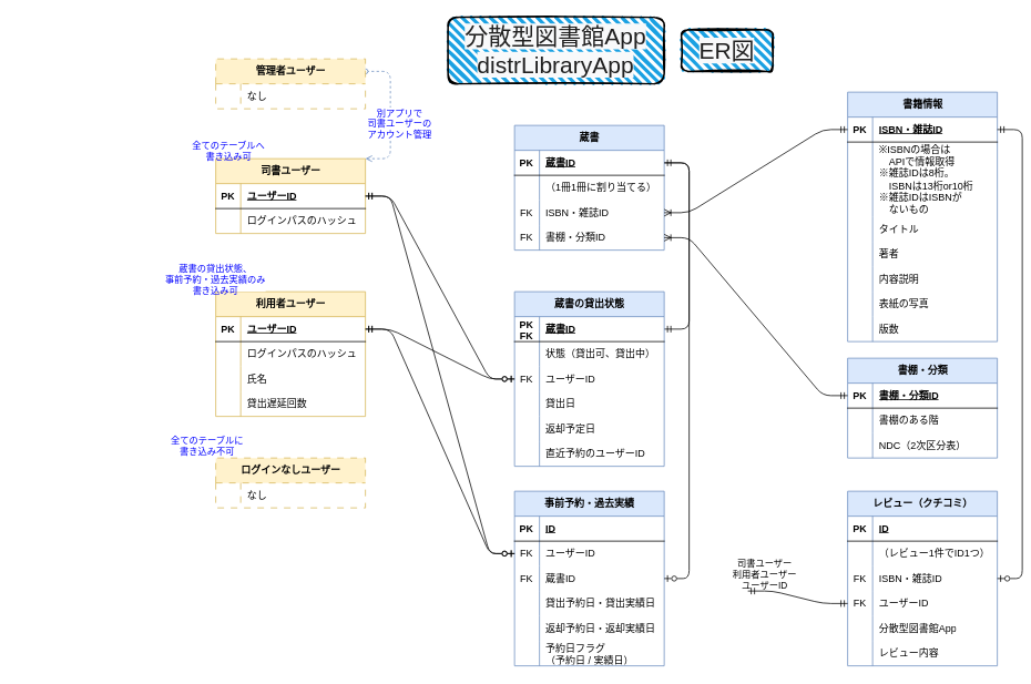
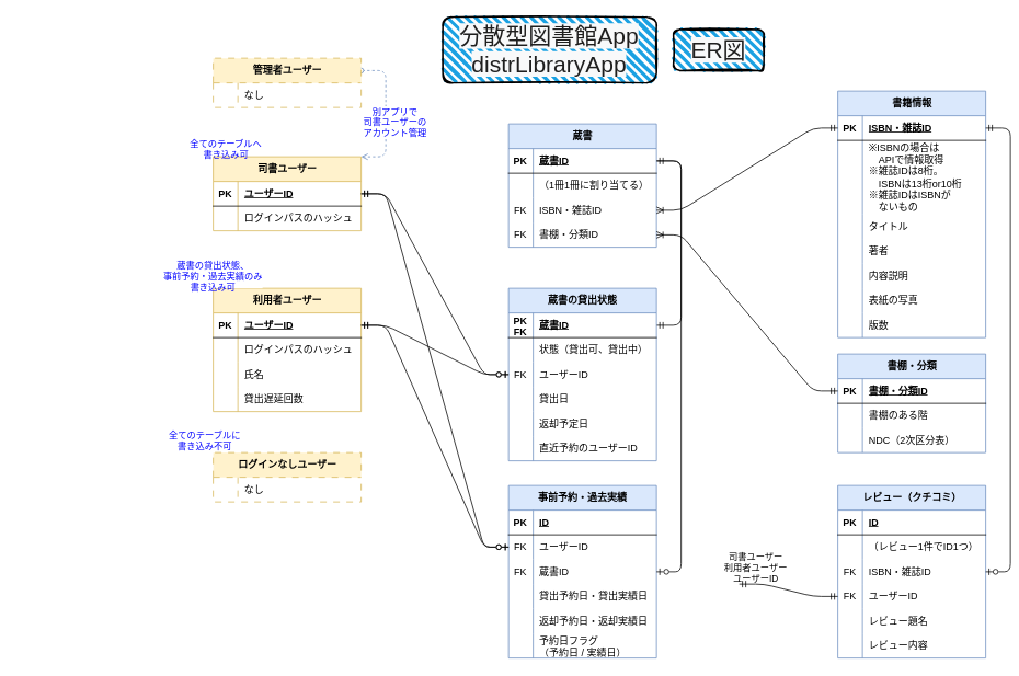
- <mxCell id="115" value="分散型図書館App" style="shape=partialRectangle;connectable=0;fillColor=none;top=0;left=0;bottom=0;right=0;align=left;spacingLeft=6;overflow=hidden;whiteSpace=wrap;html=1;" vertex="1" parent="113"><mxGeometry x="30" width="150" height="30" as="geometry"><mxRectangle width="150" height="30" as="alternateBounds" /></mxGeometry></mxCell>
+ <mxCell id="115" value="レビュー題名" style="shape=partialRectangle;connectable=0;fillColor=none;top=0;left=0;bottom=0;right=0;align=left;spacingLeft=6;overflow=hidden;whiteSpace=wrap;html=1;" vertex="1" parent="113"><mxGeometry x="30" width="150" height="30" as="geometry"><mxRectangle width="150" height="30" as="alternateBounds" /></mxGeometry></mxCell>
